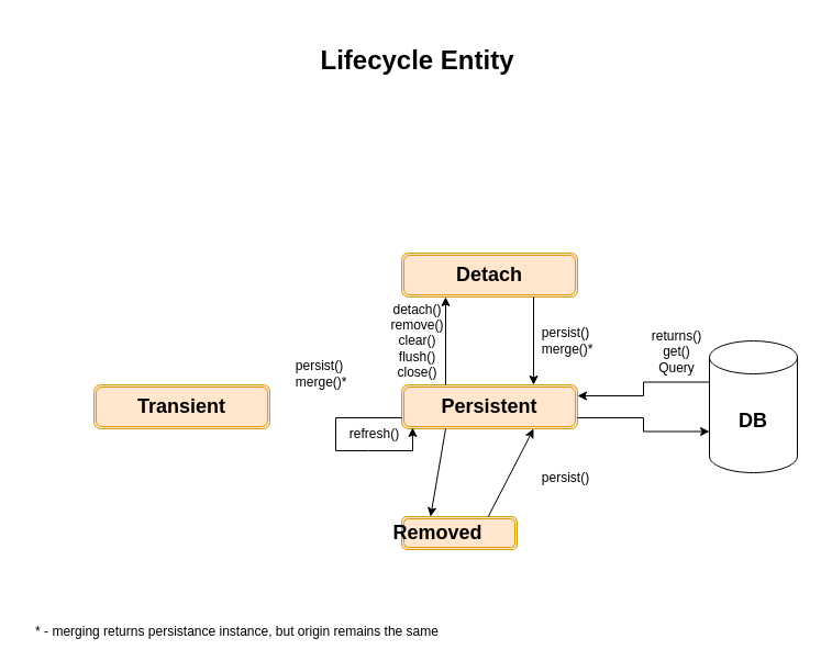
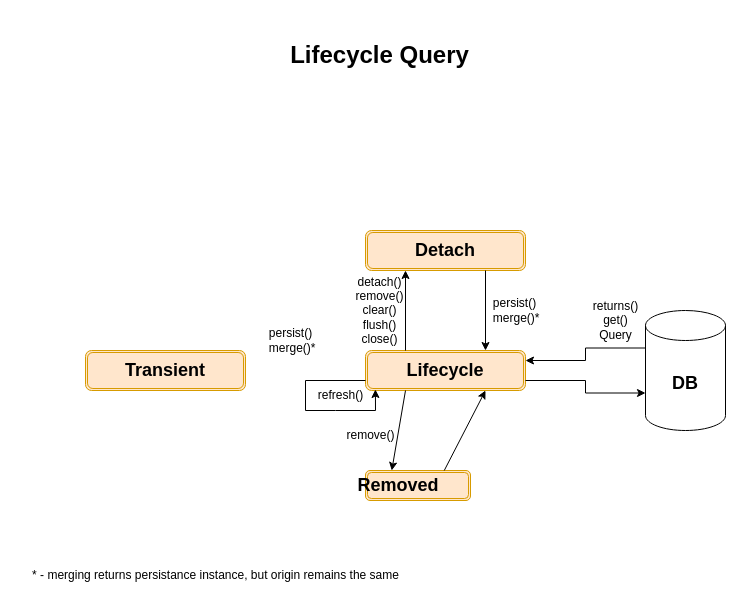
- <mxCell id="7" value="&lt;h1&gt;Lifecycle Entity&lt;/h1&gt;" style="text;html=1;align=center;verticalAlign=middle;resizable=0;points=[];autosize=1;strokeColor=none;fillColor=none;" vertex="1" parent="1"><mxGeometry x="279" y="20" width="200" height="70" as="geometry" /></mxCell>
+ <mxCell id="7" value="&lt;h1&gt;Lifecycle Query&lt;/h1&gt;" style="text;html=1;align=center;verticalAlign=middle;resizable=0;points=[];autosize=1;strokeColor=none;fillColor=none;" vertex="1" parent="1"><mxGeometry x="279" y="20" width="200" height="70" as="geometry" /></mxCell>
- <mxCell id="2" value="&lt;h2&gt;Persistent&lt;/h2&gt;" style="shape=ext;double=1;rounded=1;whiteSpace=wrap;html=1;fillColor=#ffe6cc;strokeColor=#d79b00;" vertex="1" parent="1"><mxGeometry x="365" y="350" width="160" height="40" as="geometry" /></mxCell>
+ <mxCell id="2" value="&lt;h2&gt;Lifecycle&lt;/h2&gt;" style="shape=ext;double=1;rounded=1;whiteSpace=wrap;html=1;fillColor=#ffe6cc;strokeColor=#d79b00;" vertex="1" parent="1"><mxGeometry x="365" y="350" width="160" height="40" as="geometry" /></mxCell>
+ <mxCell id="19" value="remove()" style="text;html=1;align=center;verticalAlign=middle;resizable=0;points=[];autosize=1;strokeColor=none;fillColor=none;" vertex="1" parent="1"><mxGeometry x="335" y="420" width="70" height="30" as="geometry" /></mxCell>
- <mxCell id="17" value="persist()" style="text;html=1;align=center;verticalAlign=middle;resizable=0;points=[];autosize=1;strokeColor=none;fillColor=none;" vertex="1" parent="1"><mxGeometry x="479" y="420" width="70" height="30" as="geometry" /></mxCell>
